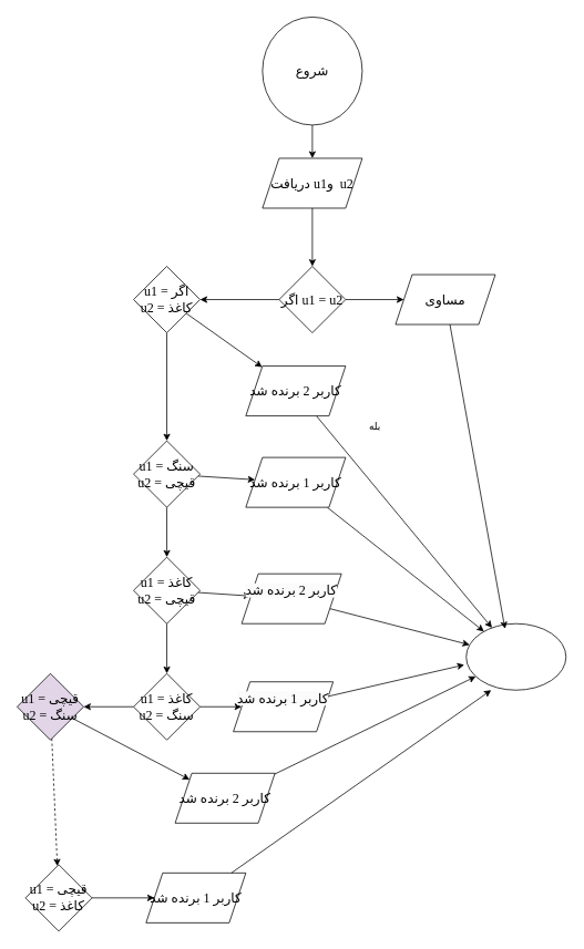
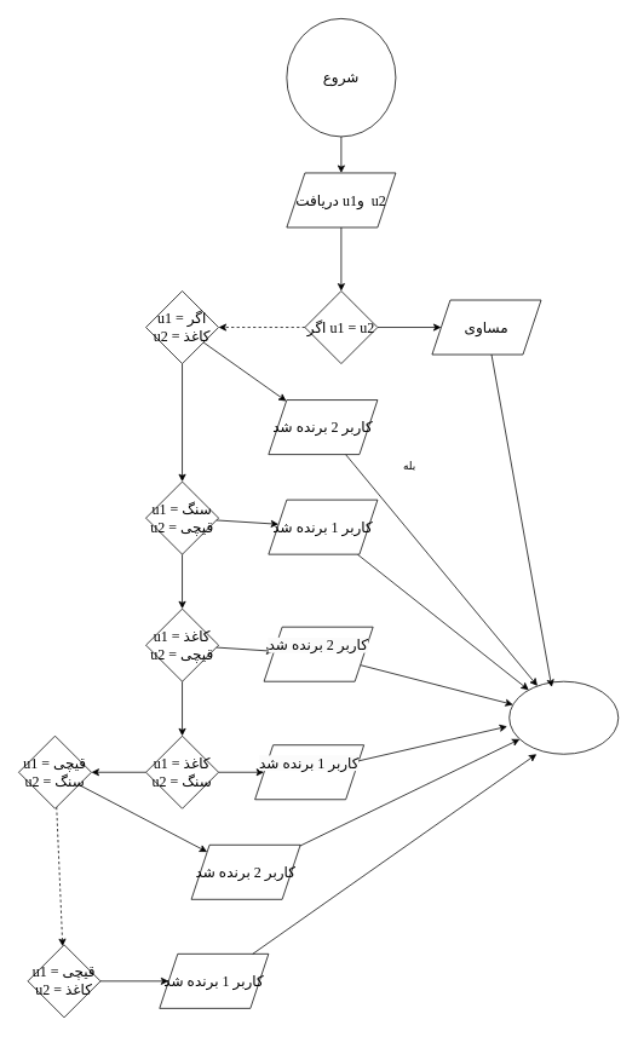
- <mxCell id="7" value="" style="edgeStyle=none;html=1;" edge="1" parent="1" source="8" target="12"><mxGeometry relative="1" as="geometry" /></mxCell>
+ <mxCell id="7" value="" style="edgeStyle=none;html=1;dashed=1;" edge="1" parent="1" source="8" target="12"><mxGeometry relative="1" as="geometry" /></mxCell>
- <mxCell id="32" value="u1 = قیچی&lt;div&gt;u2 = سنگ&lt;/div&gt;" style="rhombus;whiteSpace=wrap;html=1;fontSize=16;fontFamily=vazir;fillColor=#e1d5e7;" vertex="1" parent="1"><mxGeometry x="20" y="810" width="80" height="80" as="geometry" /></mxCell>
+ <mxCell id="32" value="u1 = قیچی&lt;div&gt;u2 = سنگ&lt;/div&gt;" style="rhombus;whiteSpace=wrap;html=1;fontSize=16;fontFamily=vazir;" vertex="1" parent="1"><mxGeometry x="20" y="810" width="80" height="80" as="geometry" /></mxCell>
